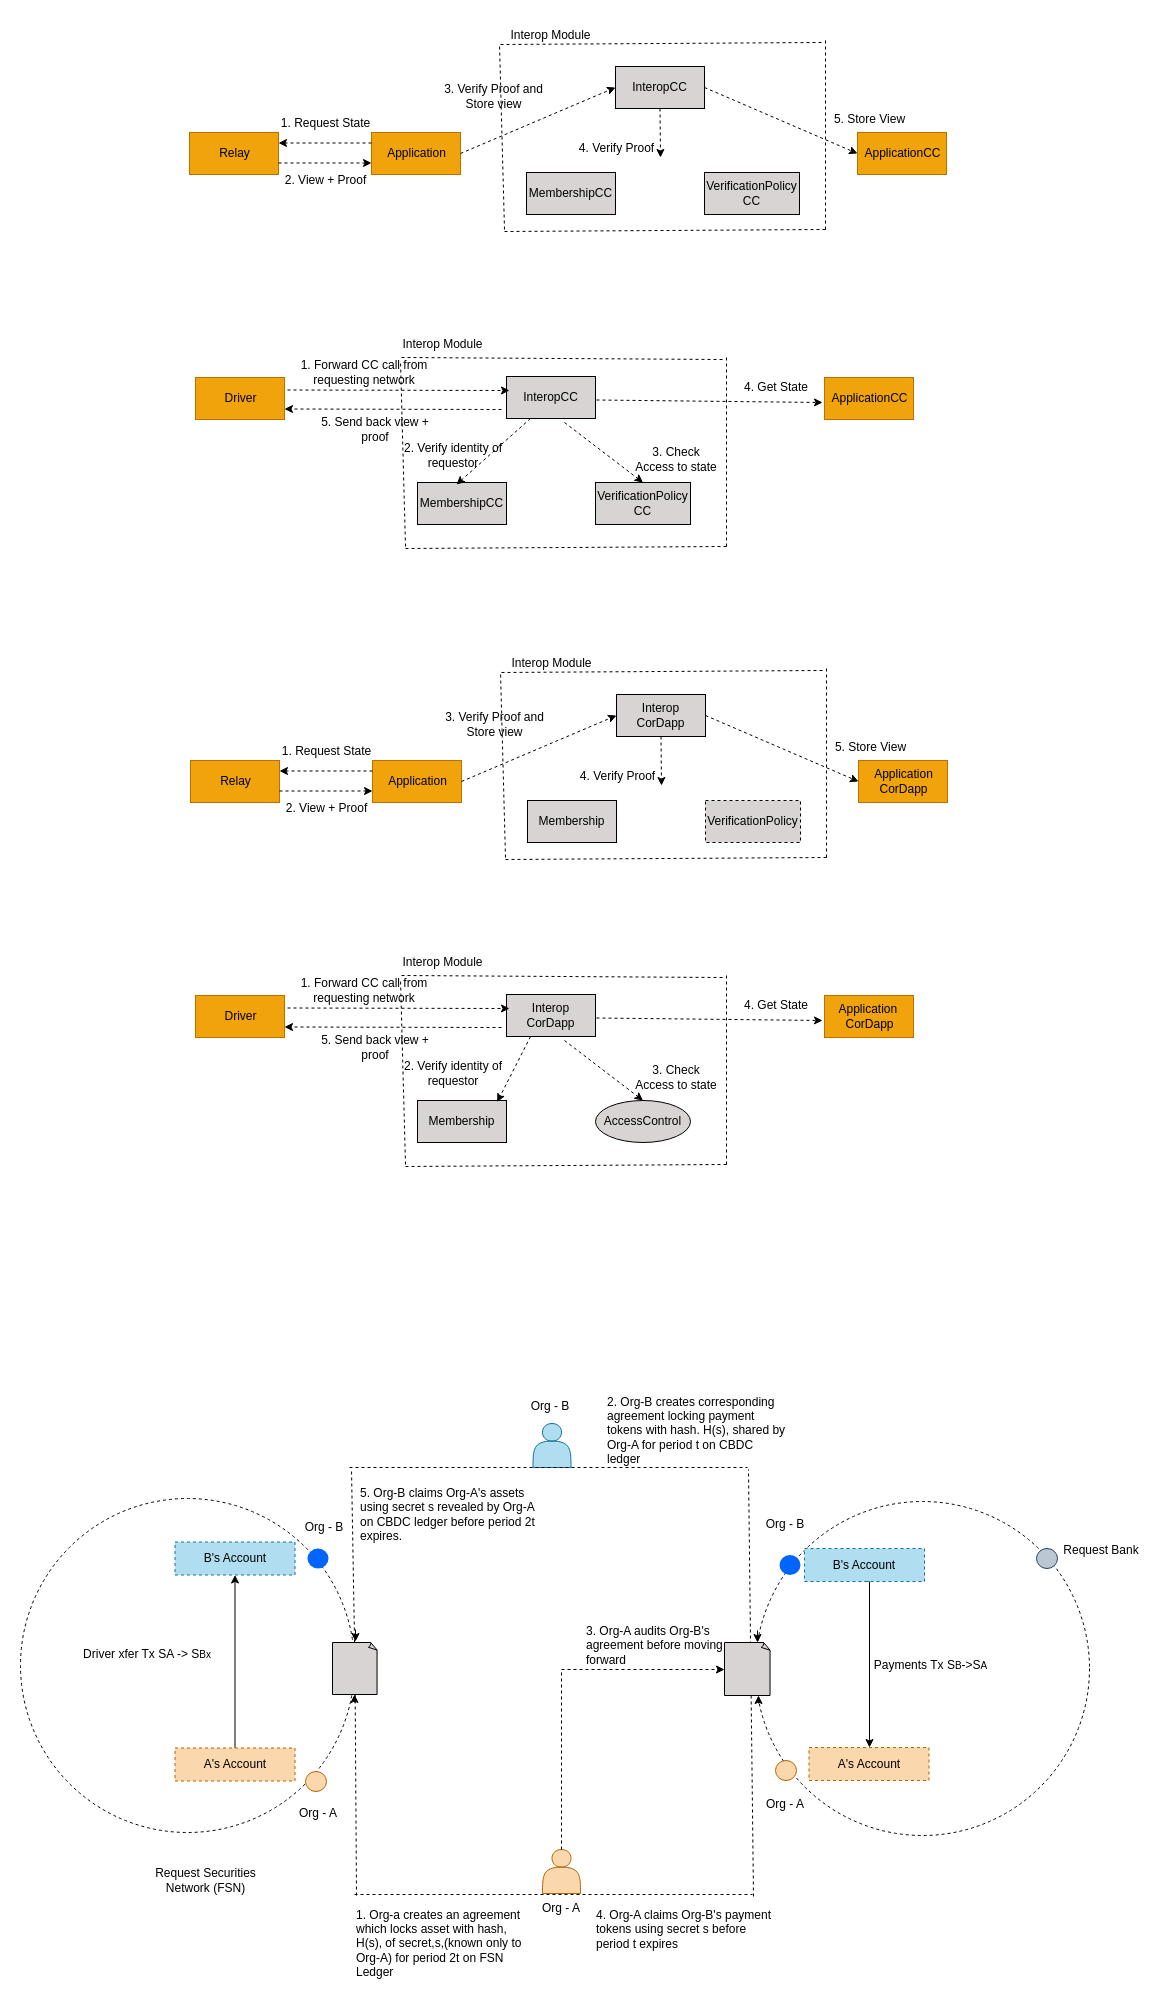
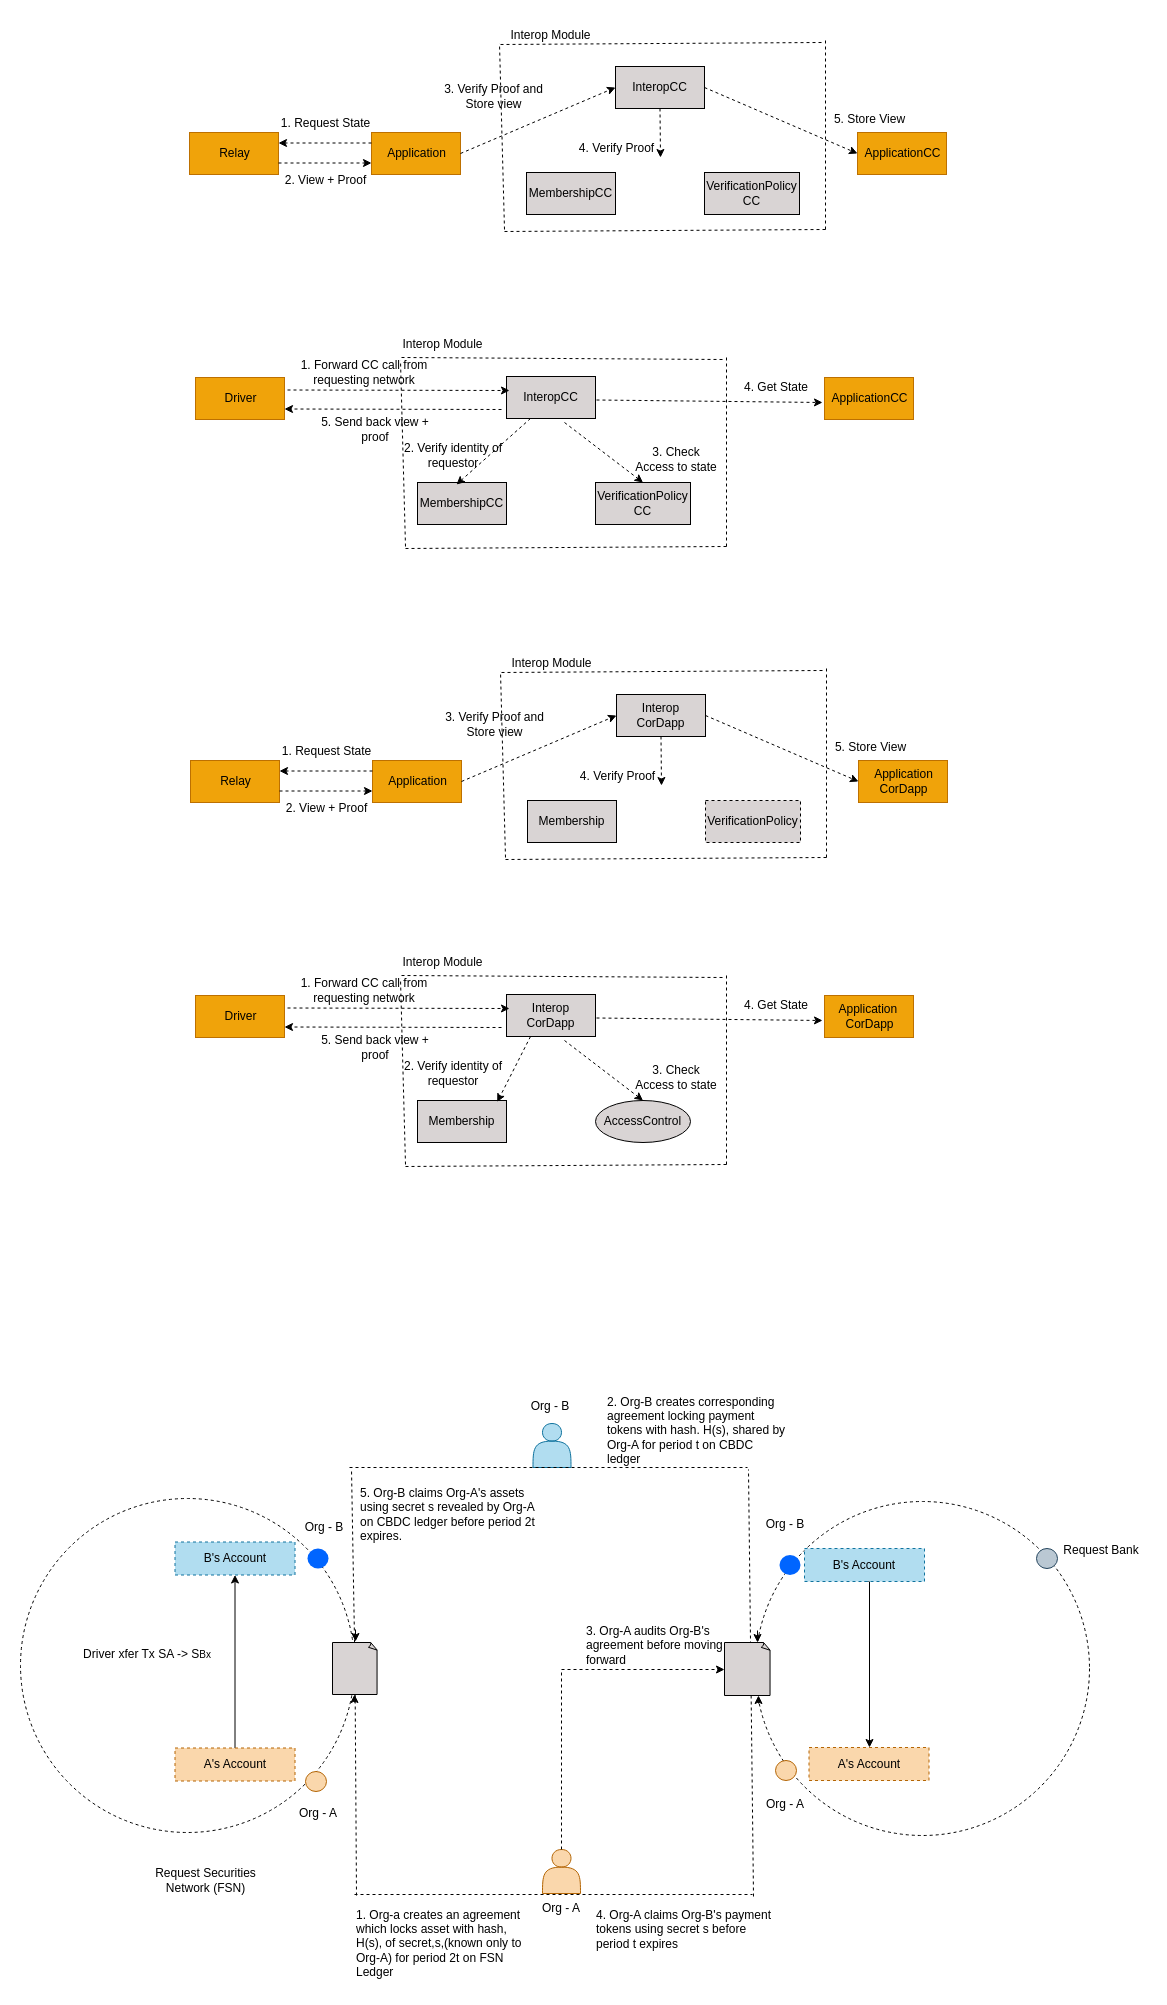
- <mxCell id="118" value="Payments Tx &lt;font style=&quot;font-size: 12px;&quot;&gt;S&lt;/font&gt;&lt;font style=&quot;font-size: 10px;&quot;&gt;B&lt;/font&gt;&lt;font style=&quot;font-size: 12px;&quot;&gt;-&amp;gt;&lt;/font&gt;&lt;font style=&quot;font-size: 12px;&quot;&gt;S&lt;/font&gt;&lt;font style=&quot;font-size: 10px;&quot;&gt;A&lt;/font&gt;" style="text;html=1;strokeColor=none;fillColor=none;align=center;verticalAlign=middle;whiteSpace=wrap;rounded=0;fontColor=#000000;" vertex="1" parent="1"><mxGeometry x="868" y="1650" width="125" height="30" as="geometry" /></mxCell>
